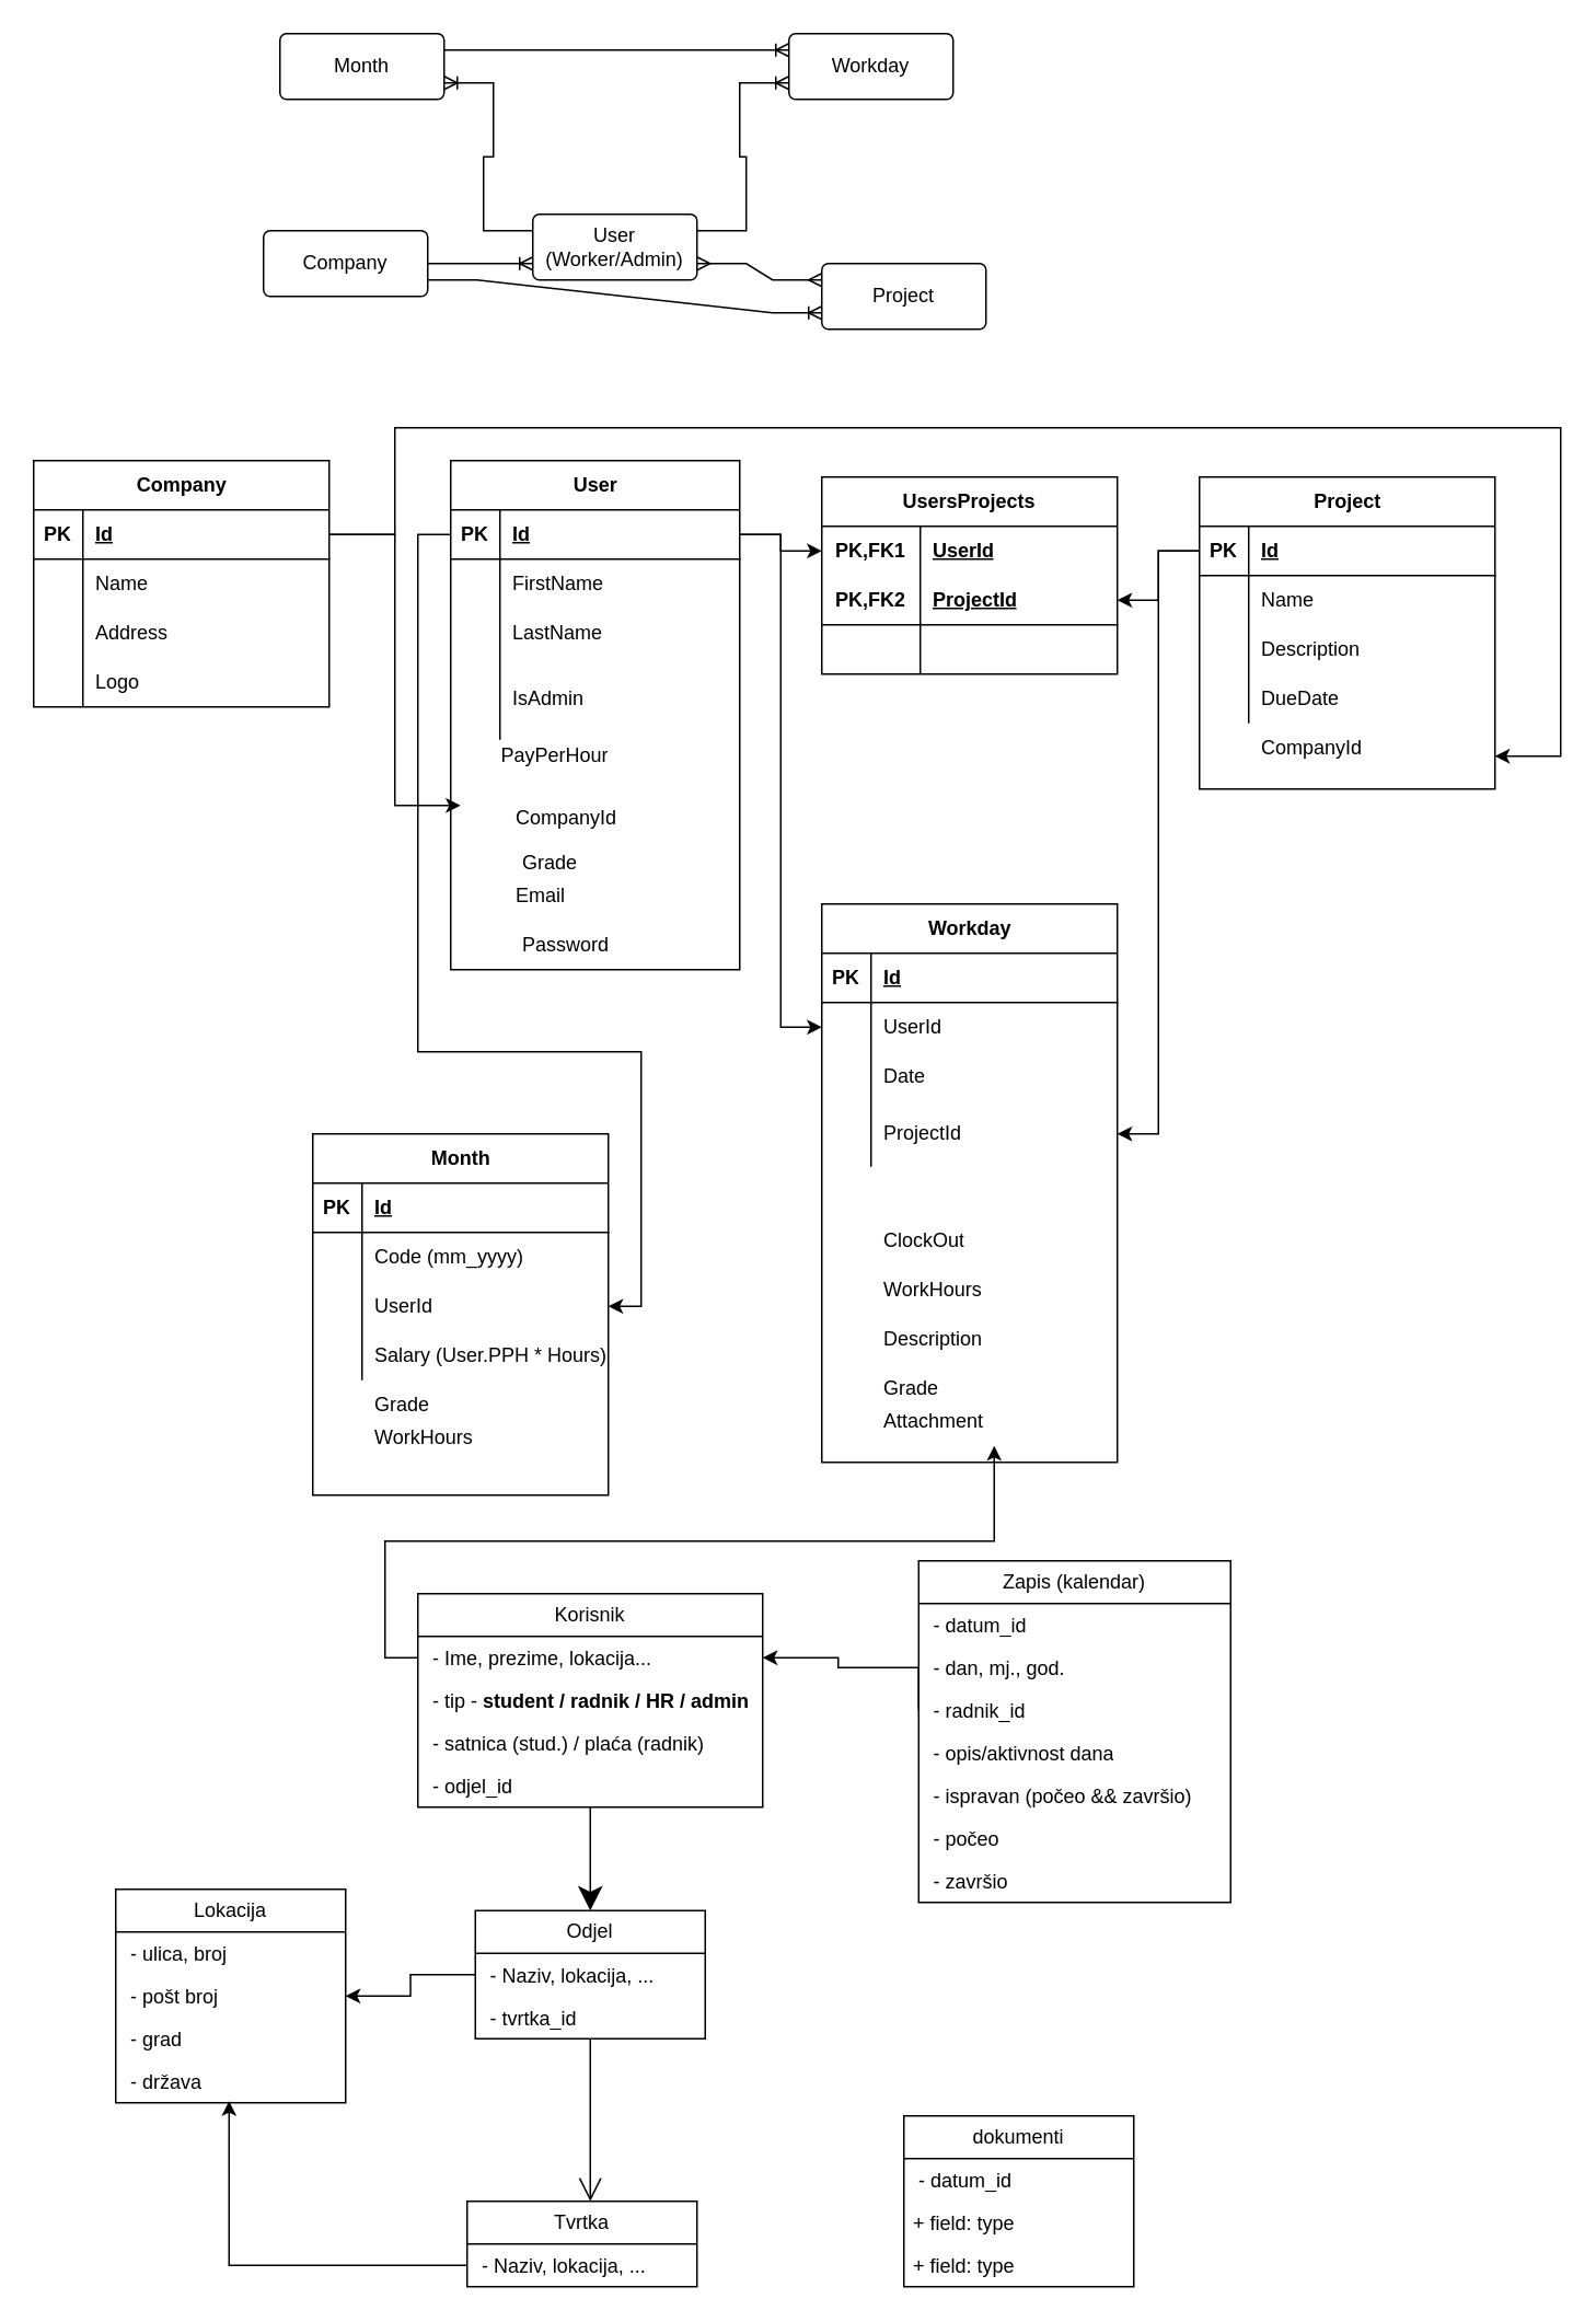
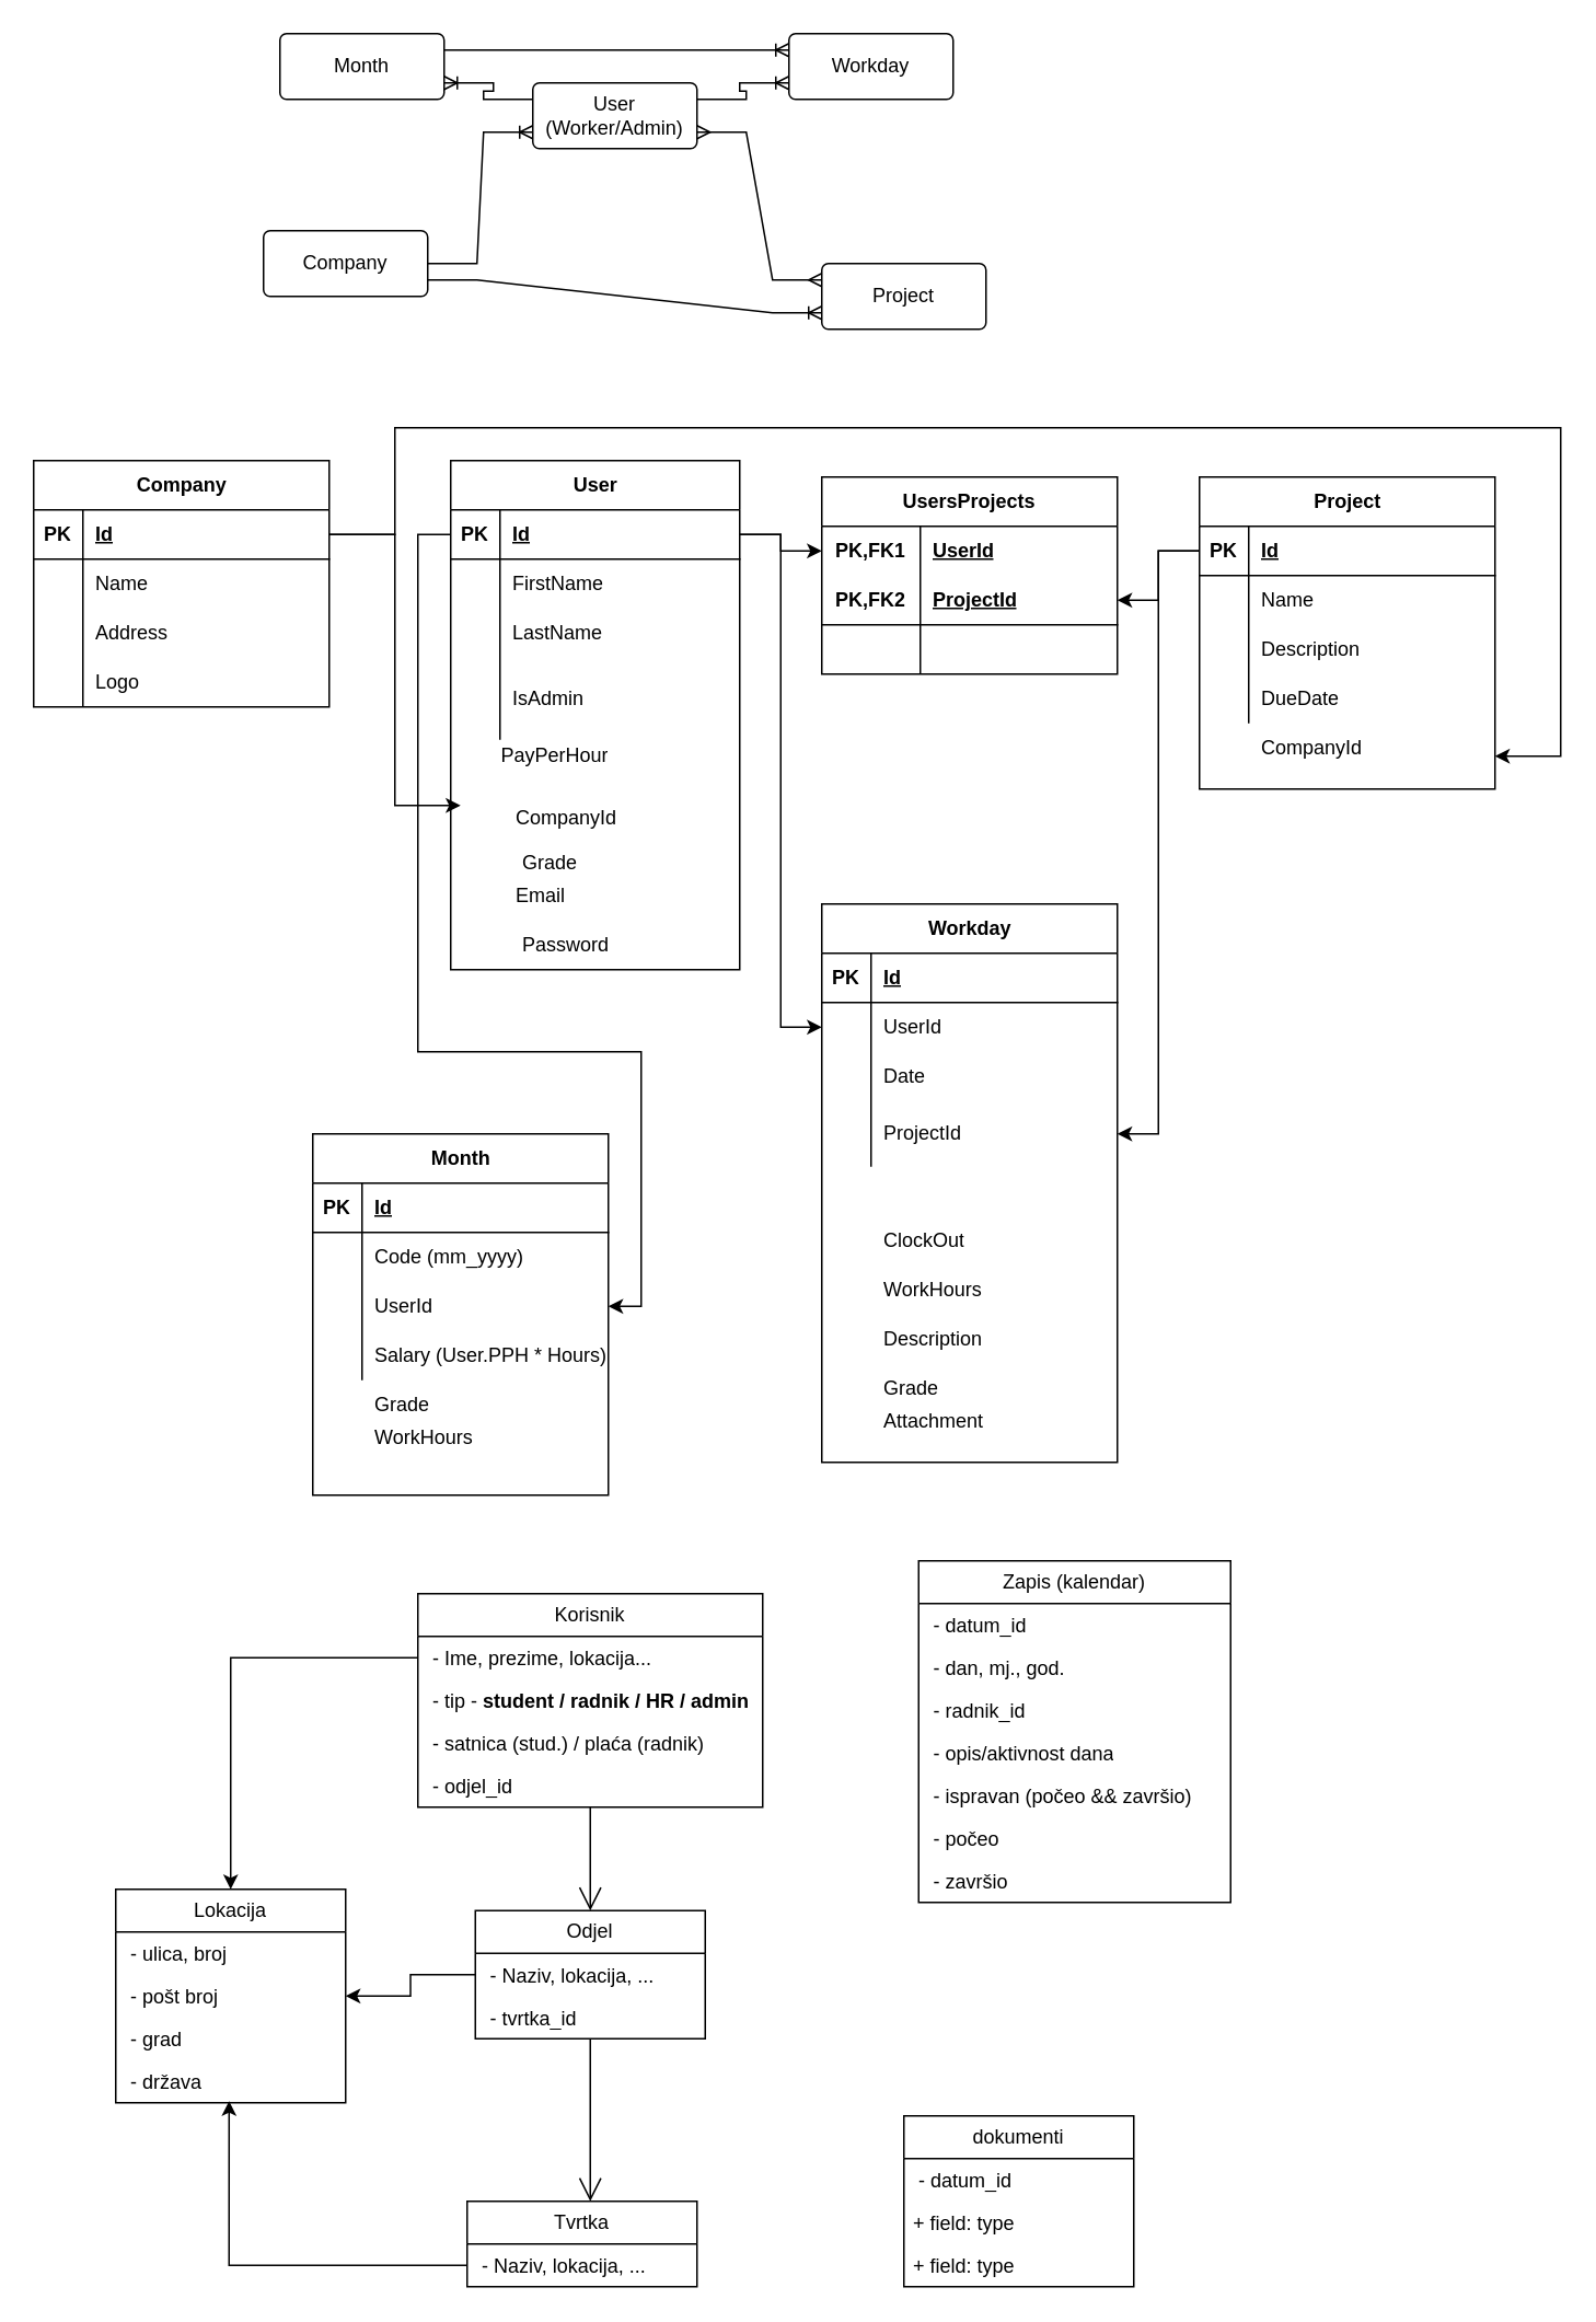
- <mxCell id="36" value="User (Worker/Admin)" style="rounded=1;arcSize=10;whiteSpace=wrap;html=1;align=center;" parent="1" vertex="1"><mxGeometry x="324" y="130" width="100" height="40" as="geometry" /></mxCell>
+ <mxCell id="36" value="User (Worker/Admin)" style="rounded=1;arcSize=10;whiteSpace=wrap;html=1;align=center;" parent="1" vertex="1"><mxGeometry x="324" y="50" width="100" height="40" as="geometry" /></mxCell>
- <mxCell id="28" style="edgeStyle=orthogonalEdgeStyle;rounded=0;orthogonalLoop=1;jettySize=auto;html=1;exitX=0;exitY=0.5;exitDx=0;exitDy=0;" parent="1" source="3" target="139" edge="1"><mxGeometry relative="1" as="geometry" /></mxCell>
+ <mxCell id="28" style="edgeStyle=orthogonalEdgeStyle;rounded=0;orthogonalLoop=1;jettySize=auto;html=1;exitX=0;exitY=0.5;exitDx=0;exitDy=0;entryX=0.5;entryY=0;entryDx=0;entryDy=0;" parent="1" source="3" target="22" edge="1"><mxGeometry relative="1" as="geometry" /></mxCell>
- <mxCell id="27" style="edgeStyle=orthogonalEdgeStyle;rounded=0;orthogonalLoop=1;jettySize=auto;html=1;exitX=0;exitY=0.5;exitDx=0;exitDy=0;" parent="1" source="17" target="3" edge="1"><mxGeometry relative="1" as="geometry"><Array as="points"><mxPoint x="510" y="1015" /><mxPoint x="510" y="1009" /></Array></mxGeometry></mxCell>
- <mxCell id="10" value="" style="endArrow=classic;endFill=1;endSize=12;html=1;rounded=0;" parent="1" source="6" target="7" edge="1"><mxGeometry width="160" relative="1" as="geometry"><mxPoint x="404" y="1150" as="sourcePoint" /><mxPoint x="814" y="1300" as="targetPoint" /><Array as="points" /></mxGeometry></mxCell>
+ <mxCell id="10" value="" style="endArrow=open;endFill=1;endSize=12;html=1;rounded=0;" parent="1" source="6" target="7" edge="1"><mxGeometry width="160" relative="1" as="geometry"><mxPoint x="404" y="1150" as="sourcePoint" /><mxPoint x="814" y="1300" as="targetPoint" /><Array as="points" /></mxGeometry></mxCell>
